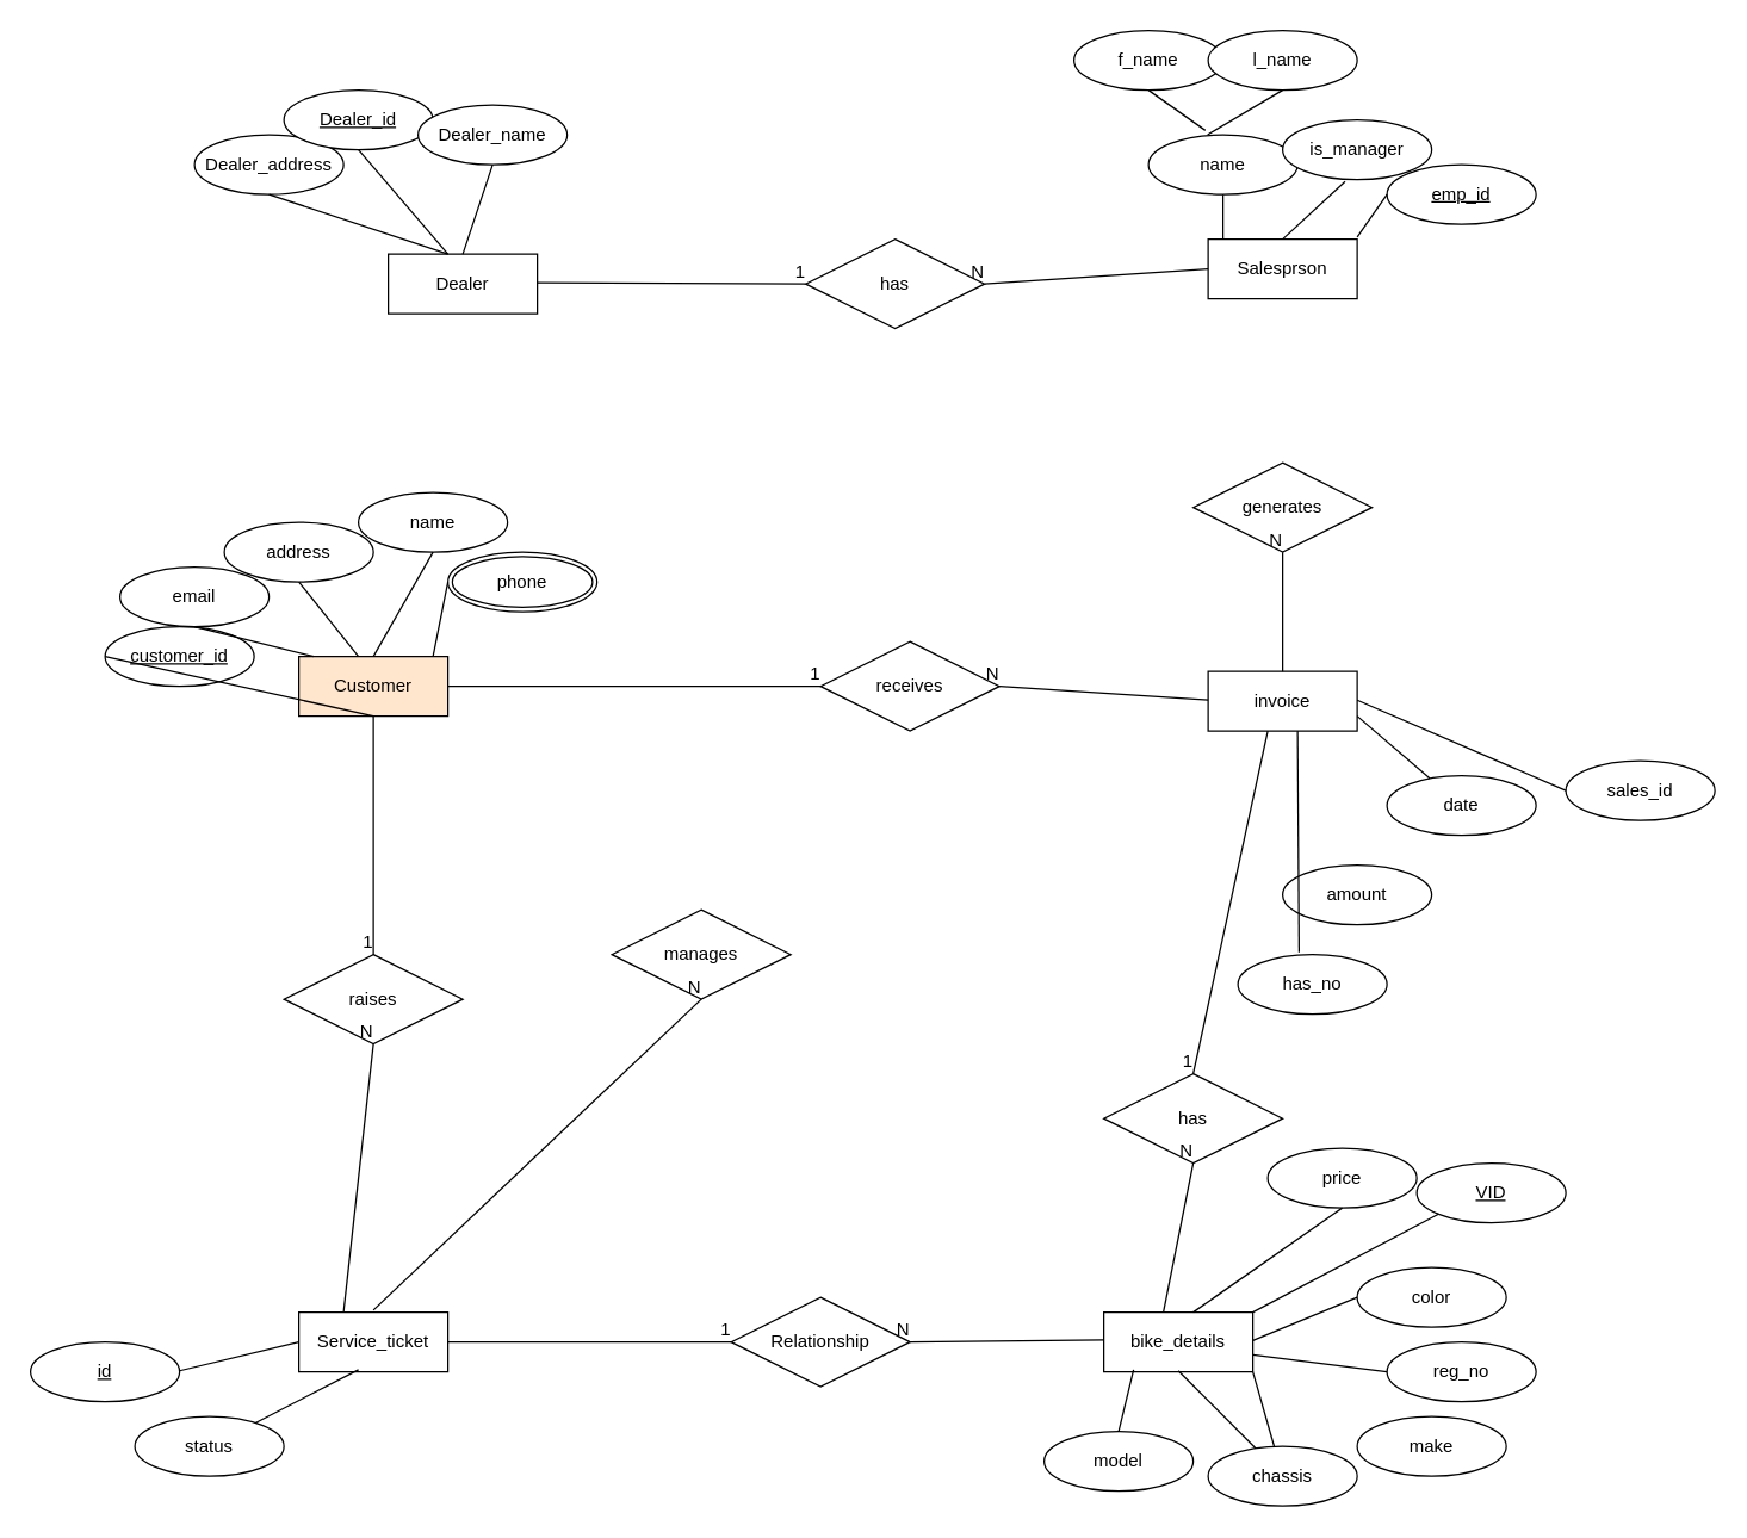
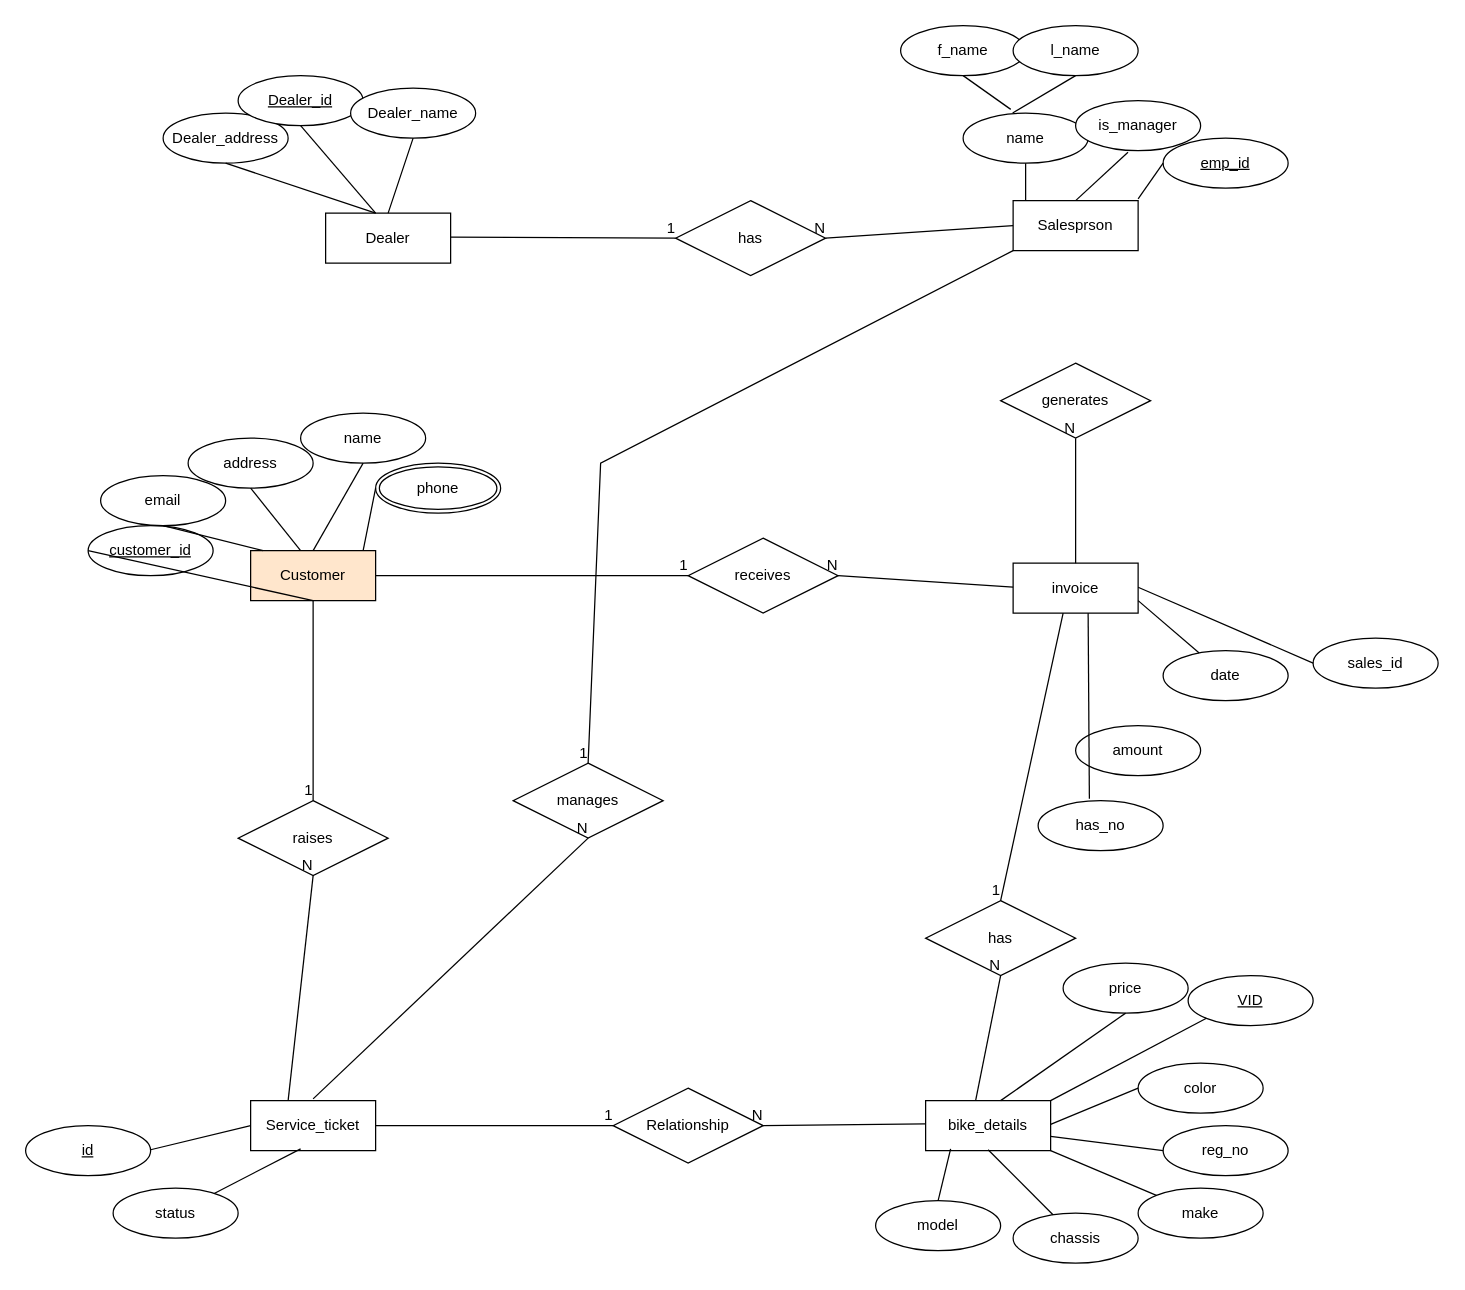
+ <mxCell id="68" value="" style="endArrow=none;html=1;rounded=0;entryX=0.5;entryY=0;entryDx=0;entryDy=0;exitX=0;exitY=1;exitDx=0;exitDy=0;" edge="1" parent="1" source="33" target="65"><mxGeometry relative="1" as="geometry"><mxPoint x="840" y="200" as="sourcePoint" /><mxPoint x="1000" y="200" as="targetPoint" /><Array as="points"><mxPoint x="480" y="370" /></Array></mxGeometry></mxCell>
+ <mxCell id="69" value="1" style="resizable=0;html=1;align=right;verticalAlign=bottom;" connectable="0" vertex="1" parent="68"><mxGeometry x="1" relative="1" as="geometry" /></mxCell>
- <mxCell id="64" value="generates" style="shape=rhombus;perimeter=rhombusPerimeter;whiteSpace=wrap;html=1;align=center;" vertex="1" parent="1"><mxGeometry x="800" y="310" width="120" height="60" as="geometry" /></mxCell>
+ <mxCell id="64" value="generates" style="shape=rhombus;perimeter=rhombusPerimeter;whiteSpace=wrap;html=1;align=center;" vertex="1" parent="1"><mxGeometry x="800" y="290" width="120" height="60" as="geometry" /></mxCell>
- <mxCell id="56" value="" style="endArrow=none;html=1;rounded=0;exitX=1;exitY=1;exitDx=0;exitDy=0;exitPerimeter=0;" edge="1" parent="1" source="44" target="45"><mxGeometry relative="1" as="geometry"><mxPoint x="850" y="920" as="sourcePoint" /><mxPoint x="990" y="910" as="targetPoint" /></mxGeometry></mxCell>
+ <mxCell id="56" value="" style="endArrow=none;html=1;rounded=0;entryX=0;entryY=0;entryDx=0;entryDy=0;exitX=1;exitY=1;exitDx=0;exitDy=0;exitPerimeter=0;" edge="1" parent="1" source="44" target="46"><mxGeometry relative="1" as="geometry"><mxPoint x="850" y="920" as="sourcePoint" /><mxPoint x="990" y="910" as="targetPoint" /></mxGeometry></mxCell>
